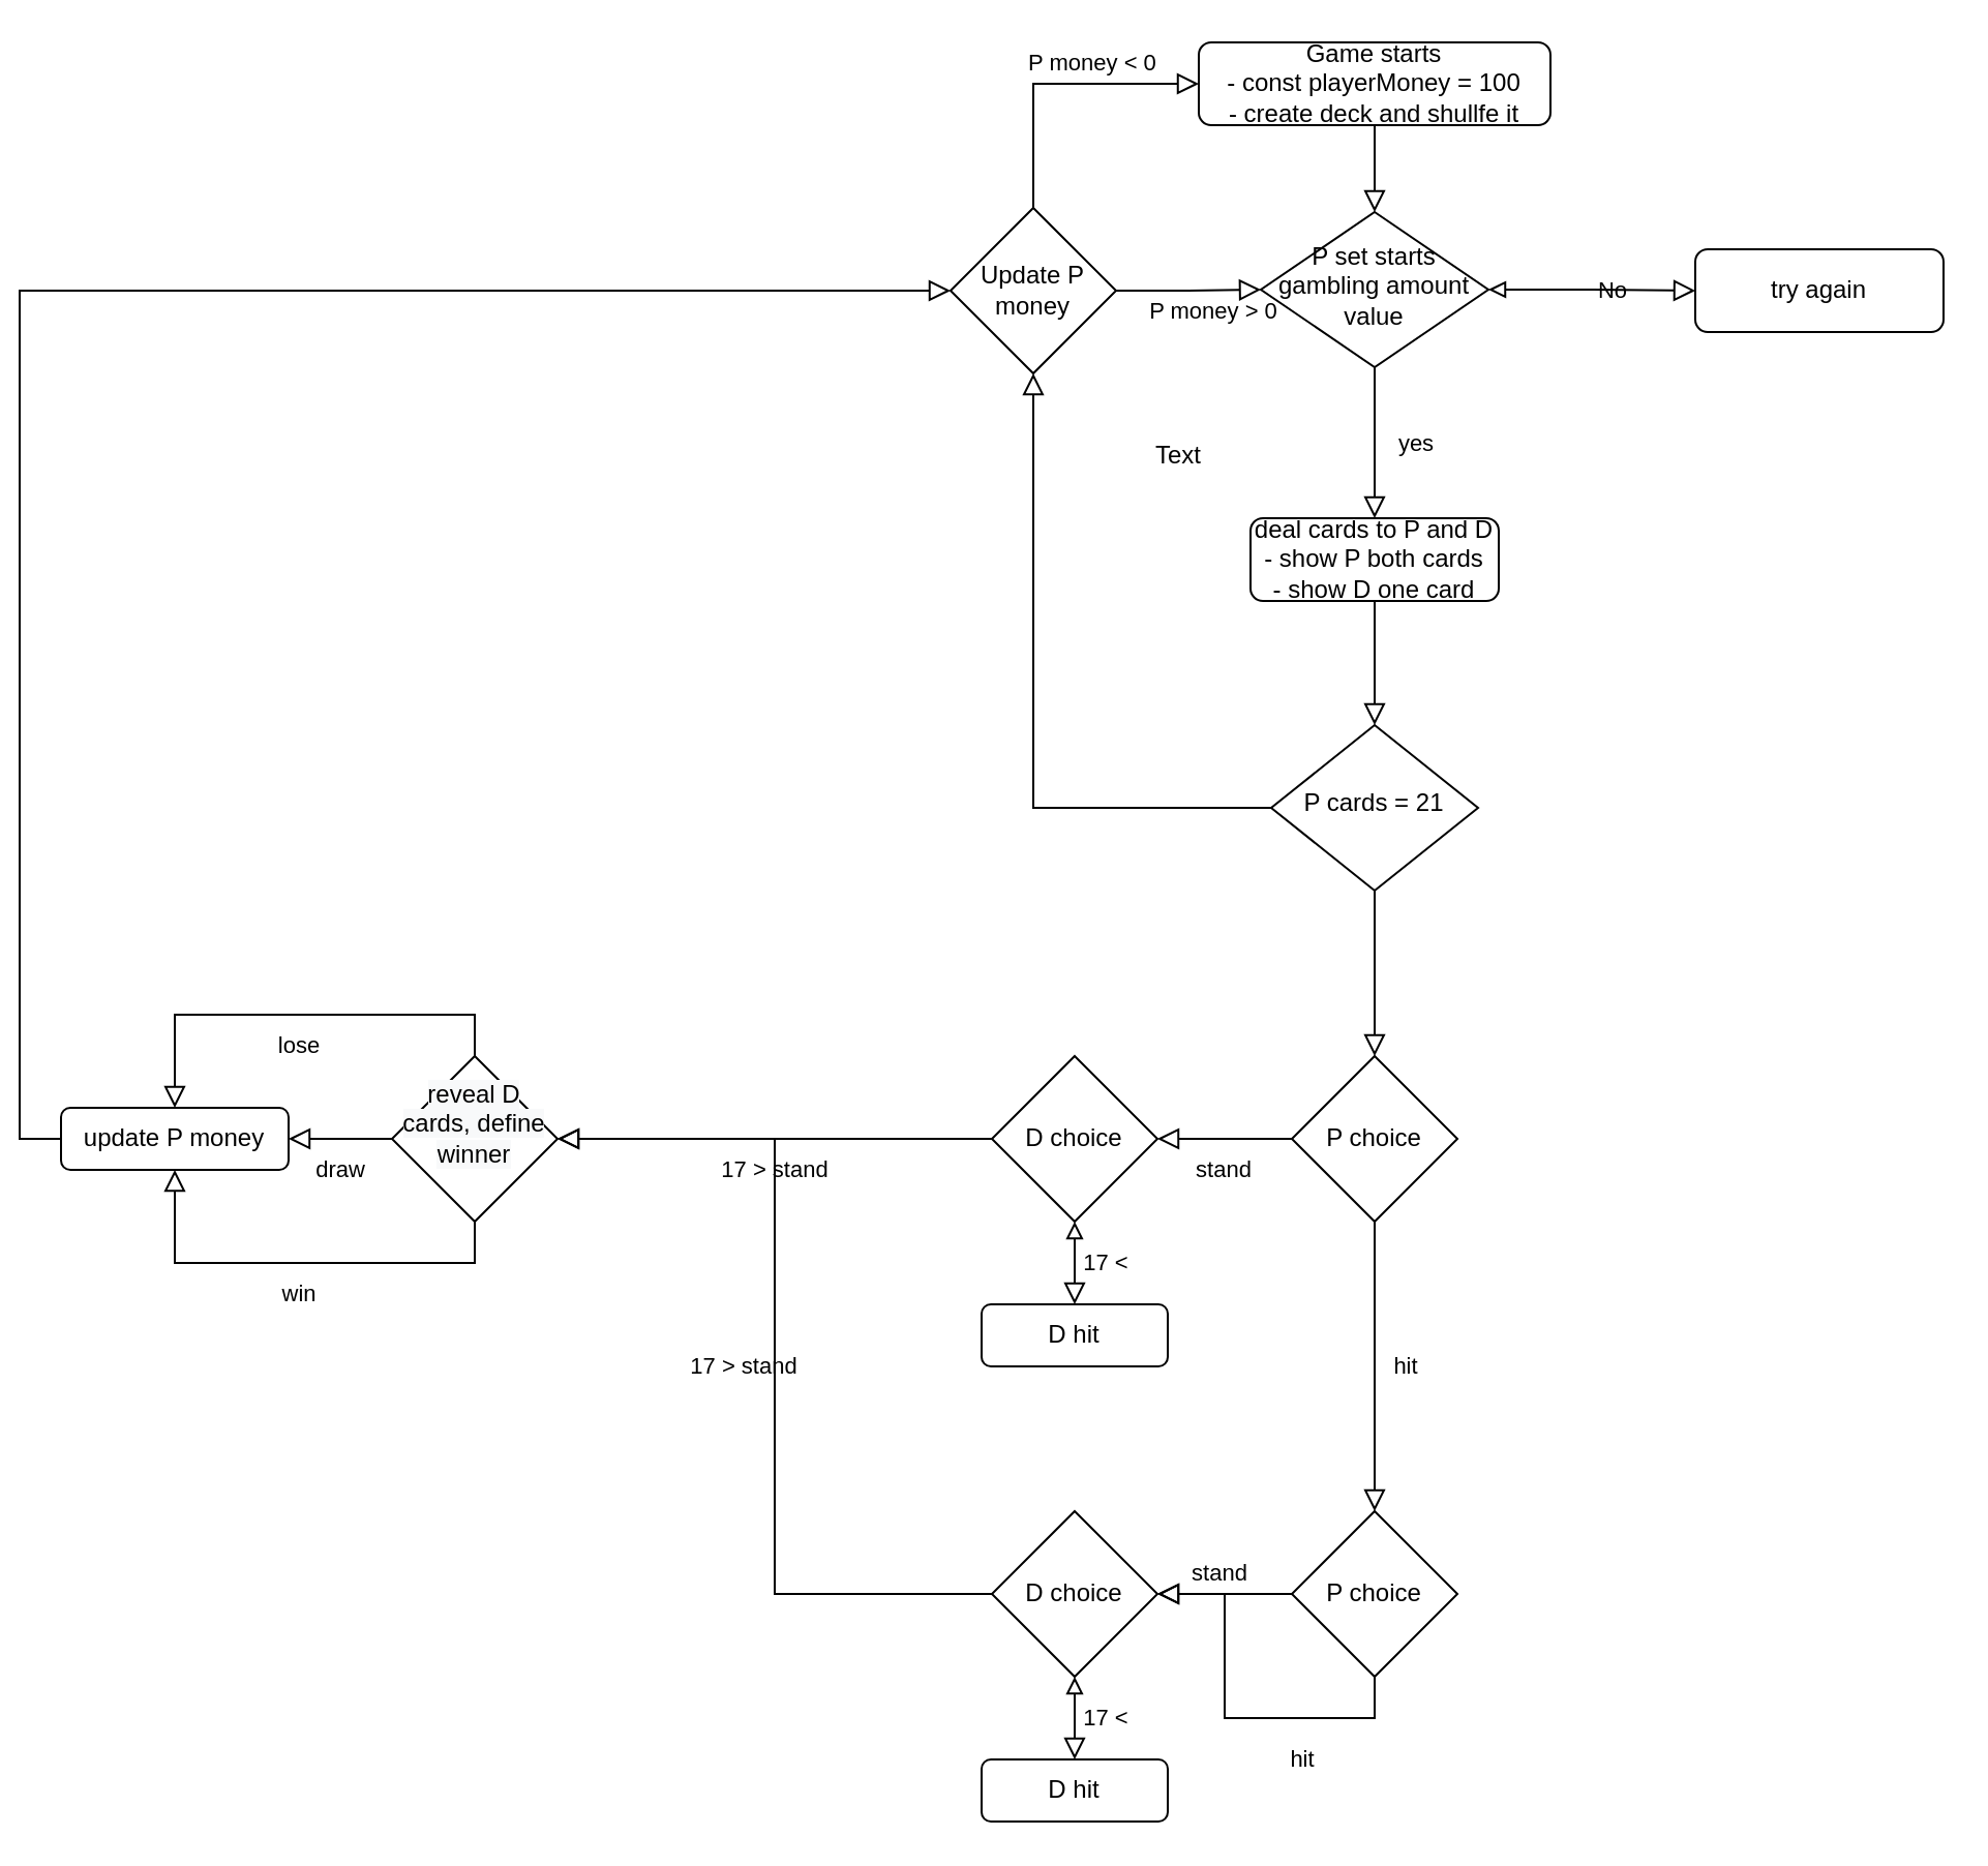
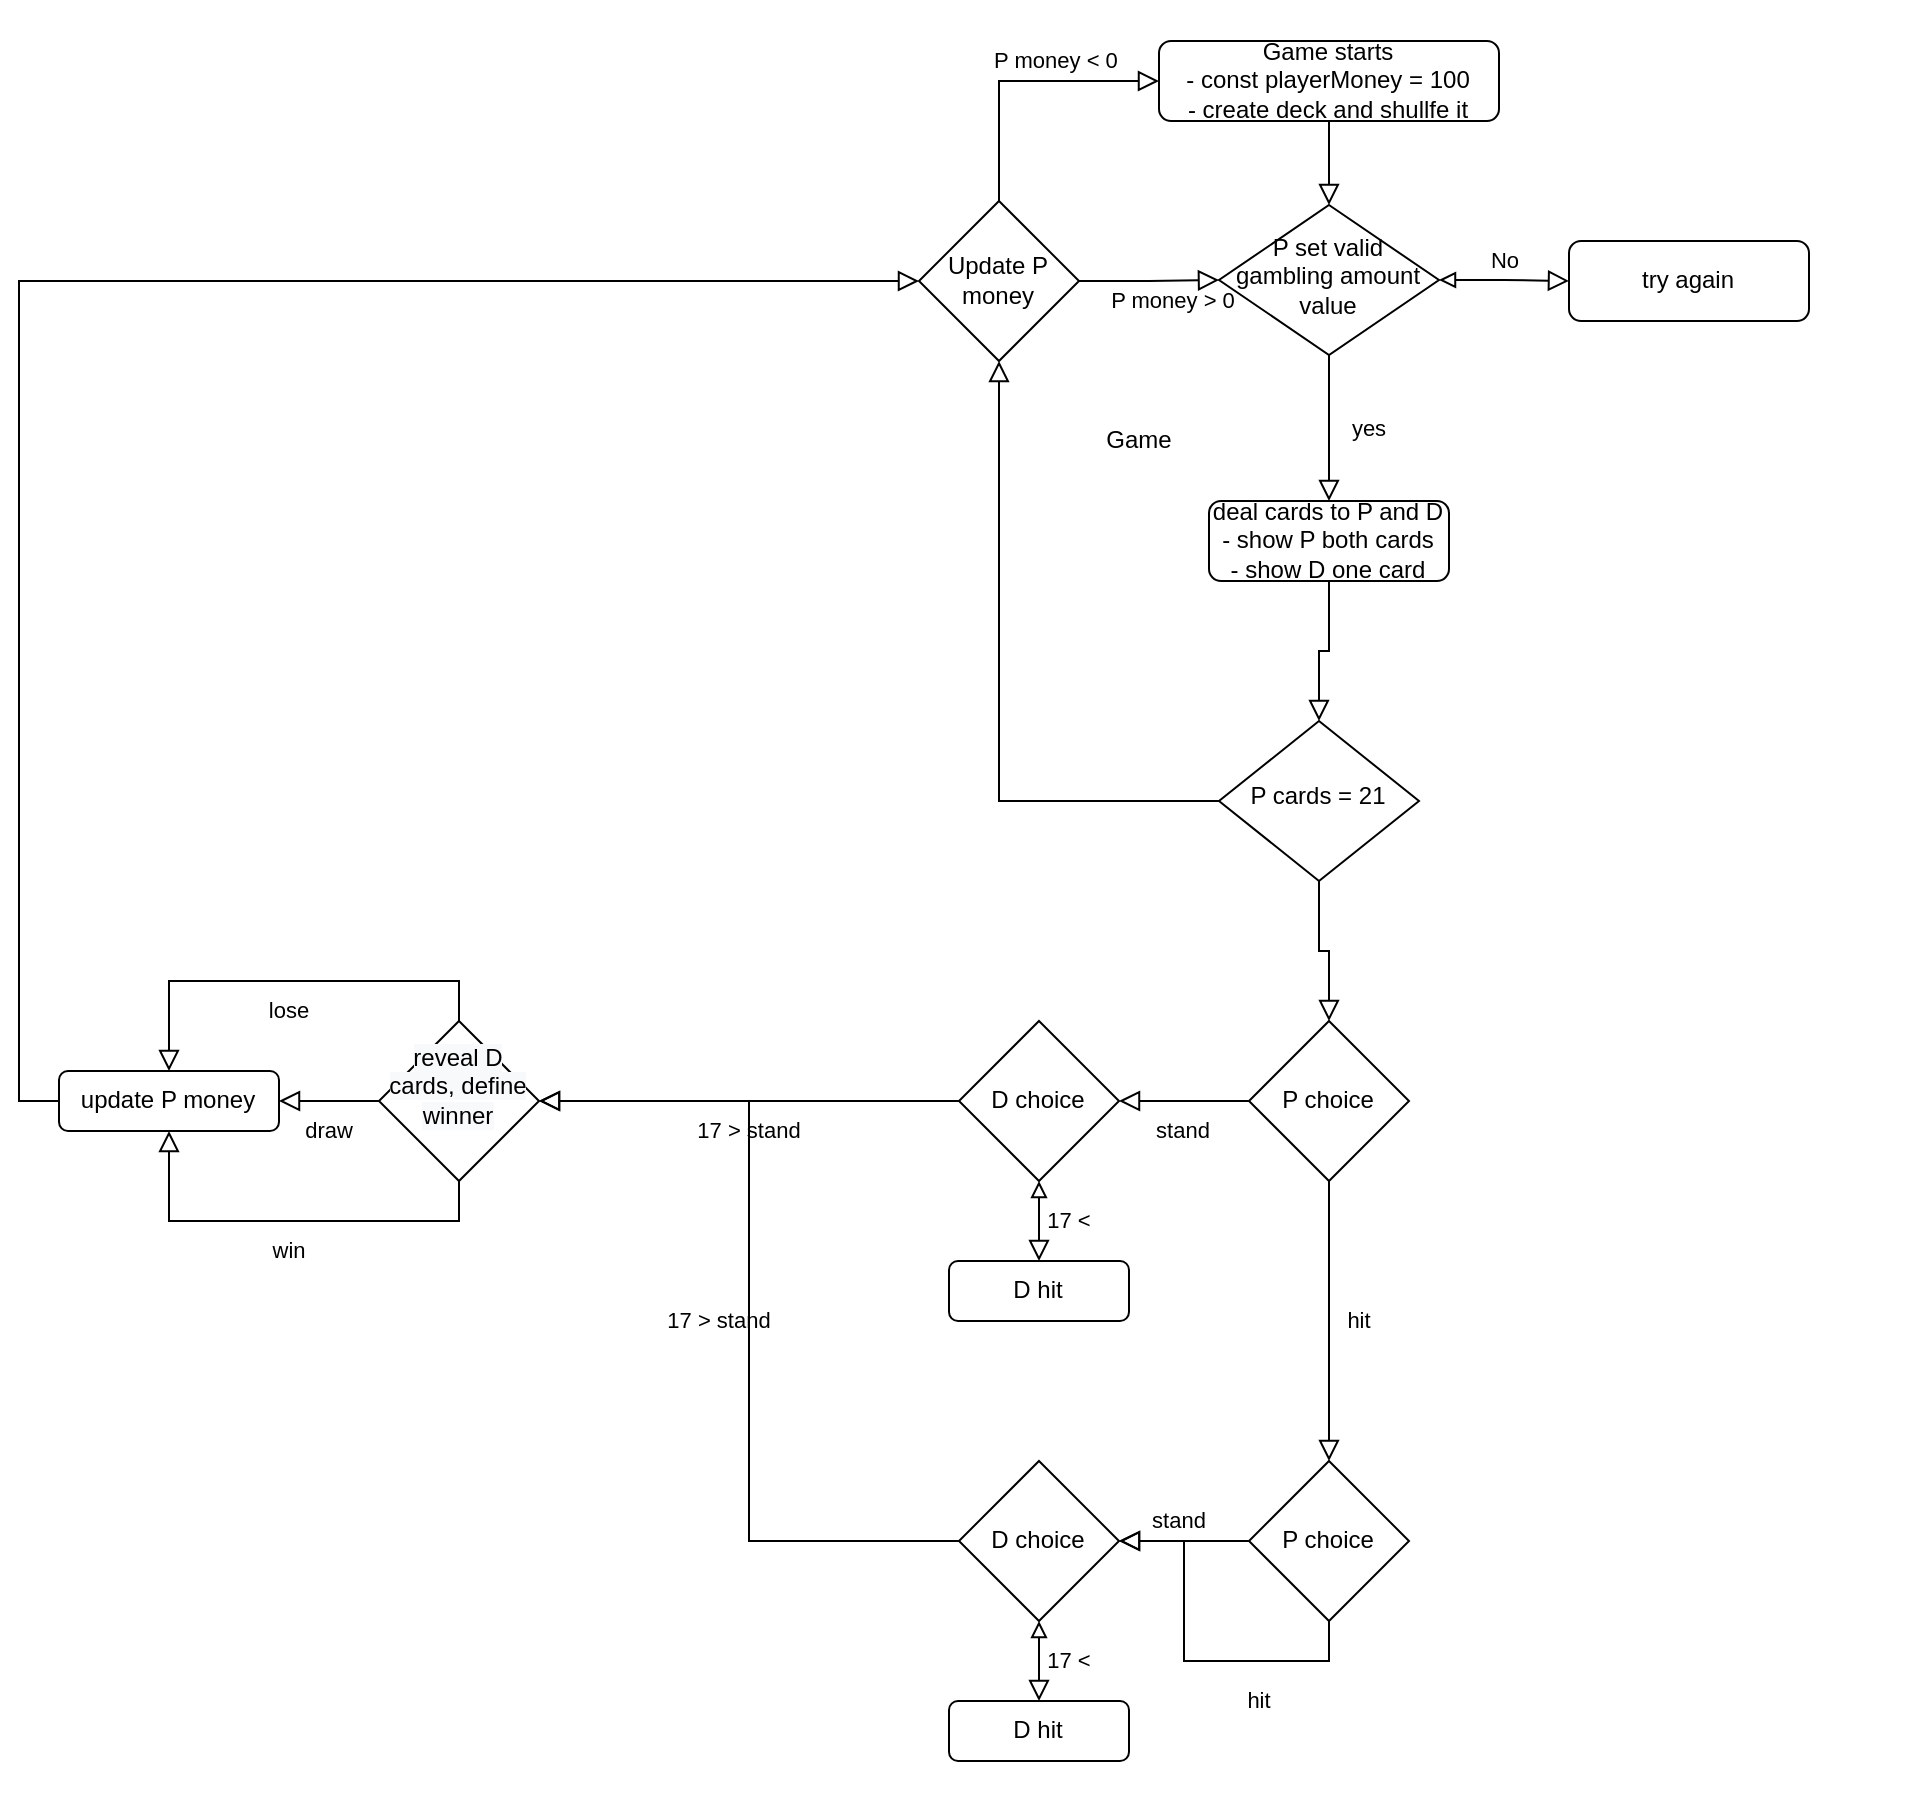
- <mxCell id="5" value="P set starts gambling amount value" style="rhombus;whiteSpace=wrap;html=1;shadow=0;fontFamily=Helvetica;fontSize=12;align=center;strokeWidth=1;spacing=6;spacingTop=-4;" parent="1" vertex="1"><mxGeometry x="600" y="102" width="110" height="75" as="geometry" /></mxCell>
+ <mxCell id="5" value="P set valid gambling amount value" style="rhombus;whiteSpace=wrap;html=1;shadow=0;fontFamily=Helvetica;fontSize=12;align=center;strokeWidth=1;spacing=6;spacingTop=-4;" parent="1" vertex="1"><mxGeometry x="600" y="102" width="110" height="75" as="geometry" /></mxCell>
- <mxCell id="6" value="try again" style="rounded=1;whiteSpace=wrap;html=1;fontSize=12;glass=0;strokeWidth=1;shadow=0;" parent="1" vertex="1"><mxGeometry x="810" y="120" width="120" height="40" as="geometry" /></mxCell>
+ <mxCell id="6" value="try again" style="rounded=1;whiteSpace=wrap;html=1;fontSize=12;glass=0;strokeWidth=1;shadow=0;" parent="1" vertex="1"><mxGeometry x="775" y="120" width="120" height="40" as="geometry" /></mxCell>
- <mxCell id="34" value="Text" style="text;html=1;align=center;verticalAlign=middle;resizable=0;points=[];autosize=1;strokeColor=none;fillColor=none;" vertex="1" parent="1"><mxGeometry x="540" y="210" width="40" height="20" as="geometry" /></mxCell>
+ <mxCell id="34" value="Game" style="text;html=1;align=center;verticalAlign=middle;resizable=0;points=[];autosize=1;strokeColor=none;fillColor=none;" vertex="1" parent="1"><mxGeometry x="540" y="210" width="40" height="20" as="geometry" /></mxCell>
- <mxCell id="7" value="P cards = 21" style="rhombus;whiteSpace=wrap;html=1;shadow=0;fontFamily=Helvetica;fontSize=12;align=center;strokeWidth=1;spacing=6;spacingTop=-4;" parent="1" vertex="1"><mxGeometry x="605" y="350" width="100" height="80" as="geometry" /></mxCell>
+ <mxCell id="7" value="P cards = 21" style="rhombus;whiteSpace=wrap;html=1;shadow=0;fontFamily=Helvetica;fontSize=12;align=center;strokeWidth=1;spacing=6;spacingTop=-4;" parent="1" vertex="1"><mxGeometry x="600" y="360" width="100" height="80" as="geometry" /></mxCell>
